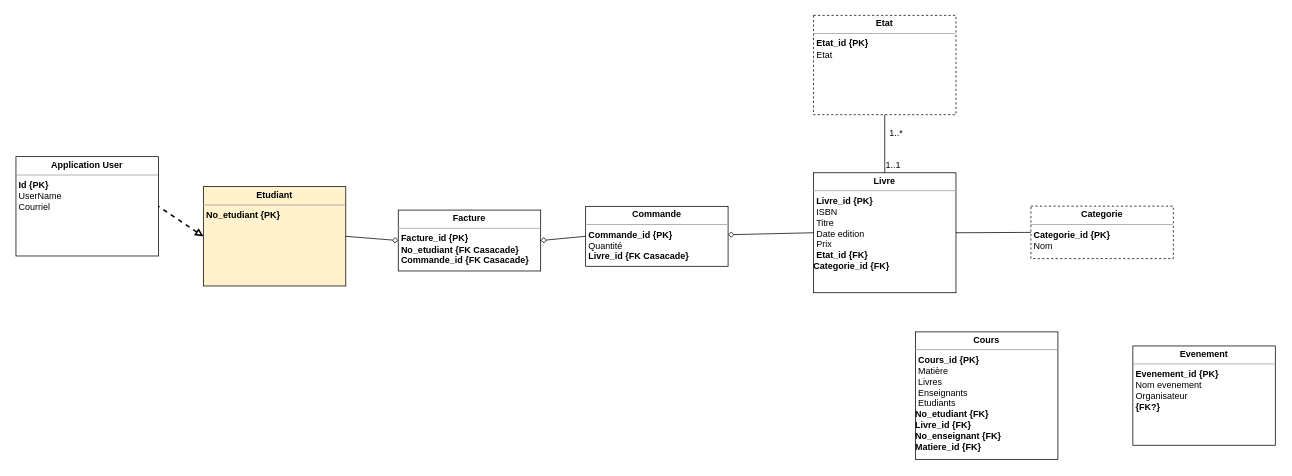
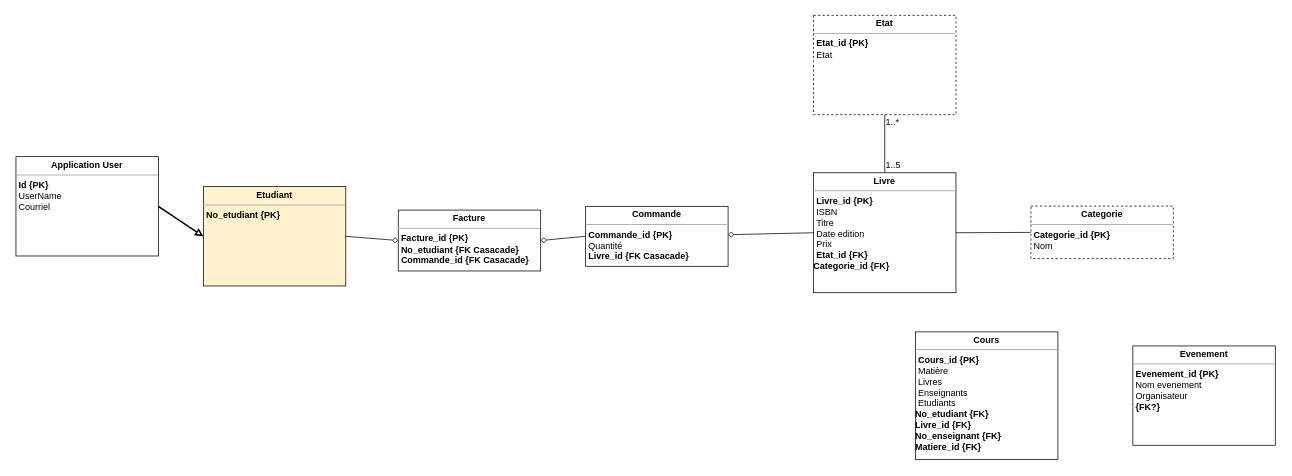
- <mxCell id="7" value="1..*" style="text;html=1;align=center;verticalAlign=middle;resizable=0;points=[];autosize=1;strokeColor=none;fillColor=none;" parent="1" vertex="1"><mxGeometry x="1179" y="167.5" width="30" height="20" as="geometry" /></mxCell>
+ <mxCell id="7" value="1..*" style="text;html=1;align=center;verticalAlign=middle;resizable=0;points=[];autosize=1;strokeColor=none;fillColor=none;" parent="1" vertex="1"><mxGeometry x="1174" y="152.5" width="30" height="20" as="geometry" /></mxCell>
- <mxCell id="8" value="1..1" style="text;html=1;align=center;verticalAlign=middle;resizable=0;points=[];autosize=1;strokeColor=none;fillColor=none;" parent="1" vertex="1"><mxGeometry x="1170" y="205" width="40" height="30" as="geometry" /></mxCell>
+ <mxCell id="8" value="1..5" style="text;html=1;align=center;verticalAlign=middle;resizable=0;points=[];autosize=1;strokeColor=none;fillColor=none;" parent="1" vertex="1"><mxGeometry x="1170" y="205" width="40" height="30" as="geometry" /></mxCell>
- <mxCell id="12" value="" style="endArrow=none;html=1;rounded=0;entryX=1;entryY=0.5;entryDx=0;entryDy=0;exitX=0;exitY=0.5;exitDx=0;exitDy=0;endFill=0;startArrow=block;startFill=0;targetPerimeterSpacing=0;sourcePerimeterSpacing=1;strokeWidth=2;dashed=1;" edge="1" parent="1" source="2" target="11"><mxGeometry width="50" height="50" relative="1" as="geometry"><mxPoint x="745" y="205" as="sourcePoint" /><mxPoint x="745" y="282.5" as="targetPoint" /></mxGeometry></mxCell>
+ <mxCell id="12" value="" style="endArrow=none;html=1;rounded=0;entryX=1;entryY=0.5;entryDx=0;entryDy=0;exitX=0;exitY=0.5;exitDx=0;exitDy=0;endFill=0;startArrow=block;startFill=0;targetPerimeterSpacing=0;sourcePerimeterSpacing=1;strokeWidth=2;" edge="1" parent="1" source="2" target="11"><mxGeometry width="50" height="50" relative="1" as="geometry"><mxPoint x="745" y="205" as="sourcePoint" /><mxPoint x="745" y="282.5" as="targetPoint" /></mxGeometry></mxCell>
